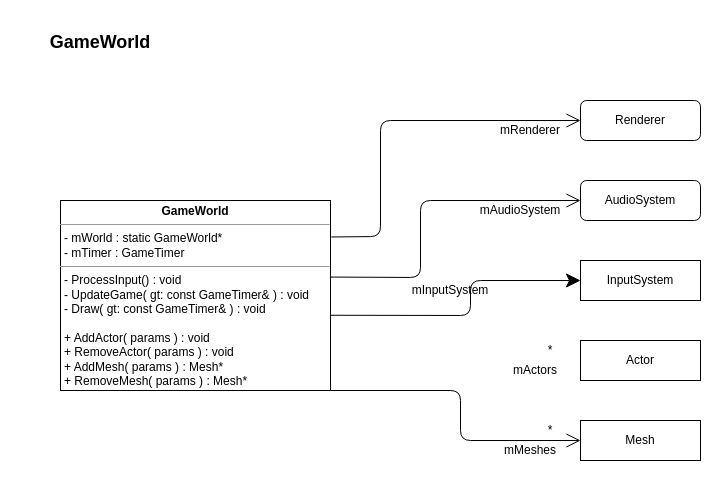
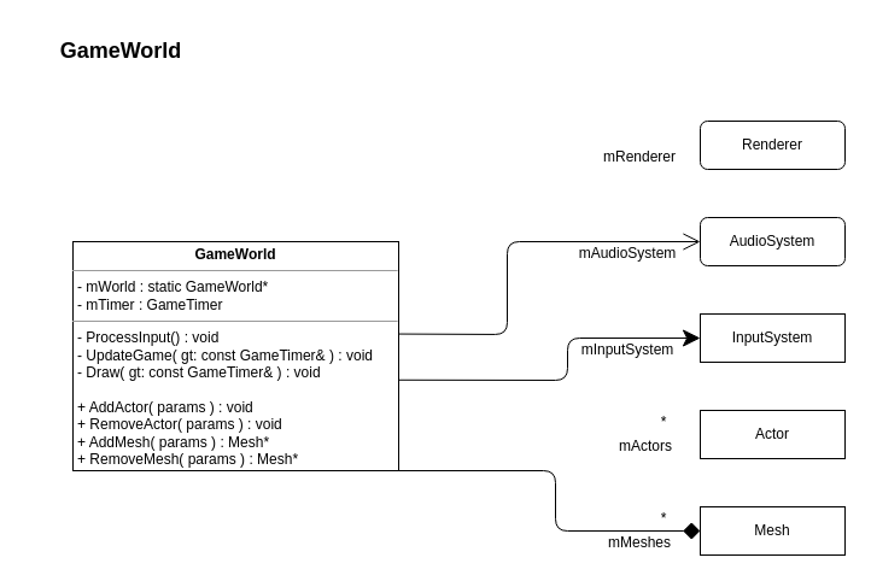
- <mxCell id="16" value="" style="endArrow=open;endFill=1;endSize=12;html=1;entryX=0;entryY=0.5;entryDx=0;entryDy=0;exitX=1.003;exitY=0.192;exitDx=0;exitDy=0;exitPerimeter=0;" parent="1" source="2" target="6" edge="1"><mxGeometry width="160" relative="1" as="geometry"><mxPoint x="380" y="240" as="sourcePoint" /><mxPoint x="540" y="240" as="targetPoint" /><Array as="points"><mxPoint x="380" y="236" /><mxPoint x="380" y="120" /></Array></mxGeometry></mxCell>
- <mxCell id="15" value="mInputSystem" style="text;html=1;strokeColor=none;fillColor=none;align=center;verticalAlign=middle;whiteSpace=wrap;rounded=0;" parent="1" vertex="1"><mxGeometry x="410" y="280" width="80" height="20" as="geometry" /></mxCell>
+ <mxCell id="15" value="mInputSystem" style="text;html=1;strokeColor=none;fillColor=none;align=center;verticalAlign=middle;whiteSpace=wrap;rounded=0;" parent="1" vertex="1"><mxGeometry x="480" y="280" width="80" height="20" as="geometry" /></mxCell>
- <mxCell id="19" value="" style="endArrow=open;endFill=1;endSize=12;html=1;entryX=0;entryY=0.5;entryDx=0;entryDy=0;exitX=1;exitY=1;exitDx=0;exitDy=0;" parent="1" source="2" target="4" edge="1"><mxGeometry width="160" relative="1" as="geometry"><mxPoint x="370" y="400" as="sourcePoint" /><mxPoint x="530" y="400" as="targetPoint" /><Array as="points"><mxPoint x="460" y="390" /><mxPoint x="460" y="440" /></Array></mxGeometry></mxCell>
+ <mxCell id="19" value="" style="endArrow=diamond;endFill=1;endSize=12;html=1;entryX=0;entryY=0.5;entryDx=0;entryDy=0;exitX=1;exitY=1;exitDx=0;exitDy=0;" parent="1" source="2" target="4" edge="1"><mxGeometry width="160" relative="1" as="geometry"><mxPoint x="370" y="400" as="sourcePoint" /><mxPoint x="530" y="400" as="targetPoint" /><Array as="points"><mxPoint x="460" y="390" /><mxPoint x="460" y="440" /></Array></mxGeometry></mxCell>
